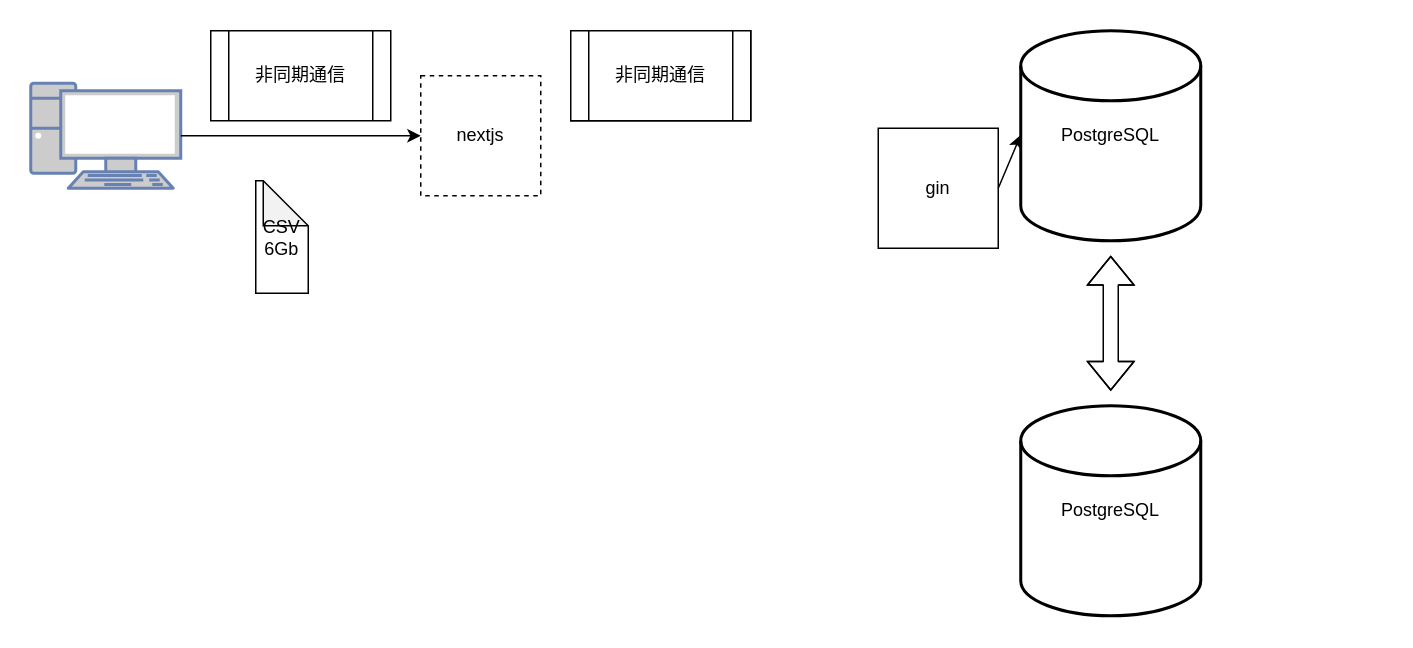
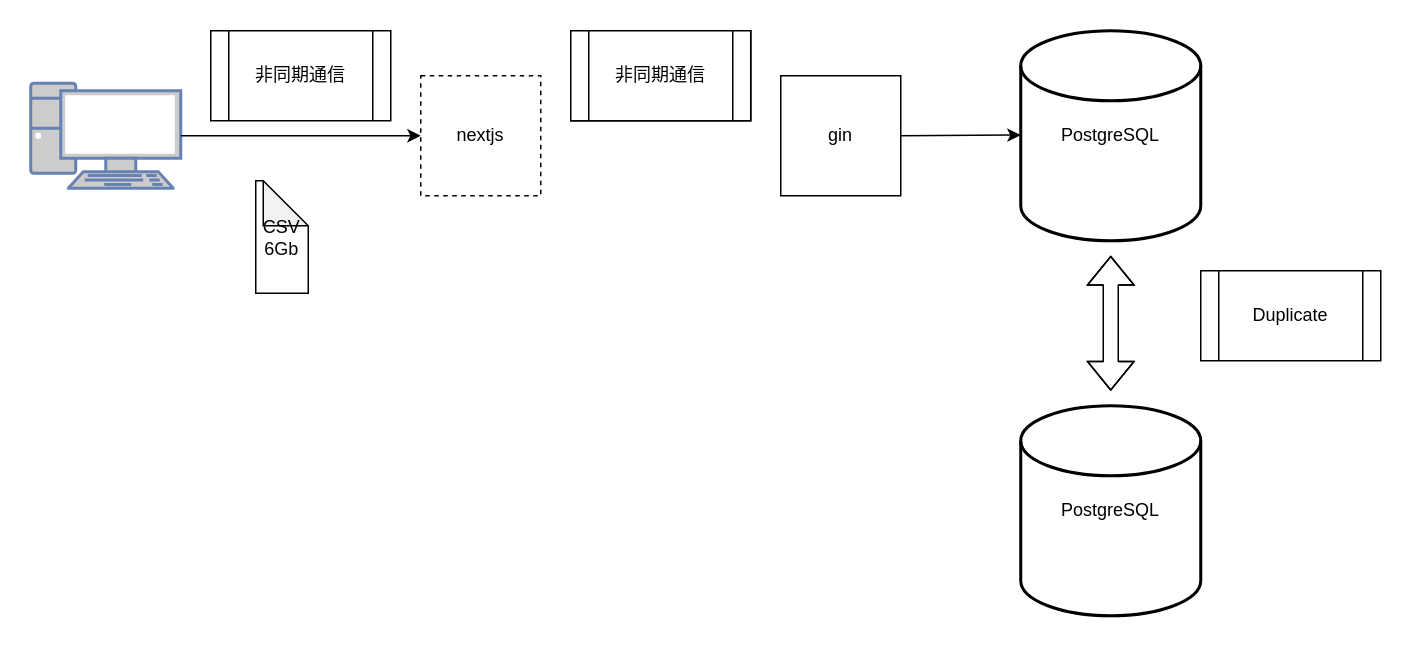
- <mxCell id="4" value="gin" style="rounded=0;whiteSpace=wrap;html=1;" vertex="1" parent="1"><mxGeometry x="585" y="85" width="80" height="80" as="geometry" /></mxCell>
+ <mxCell id="4" value="gin" style="rounded=0;whiteSpace=wrap;html=1;" vertex="1" parent="1"><mxGeometry x="520" y="50" width="80" height="80" as="geometry" /></mxCell>
+ <mxCell id="12" value="Duplicate" style="shape=process;whiteSpace=wrap;html=1;backgroundOutline=1;" vertex="1" parent="1"><mxGeometry x="800" y="180" width="120" height="60" as="geometry" /></mxCell>
